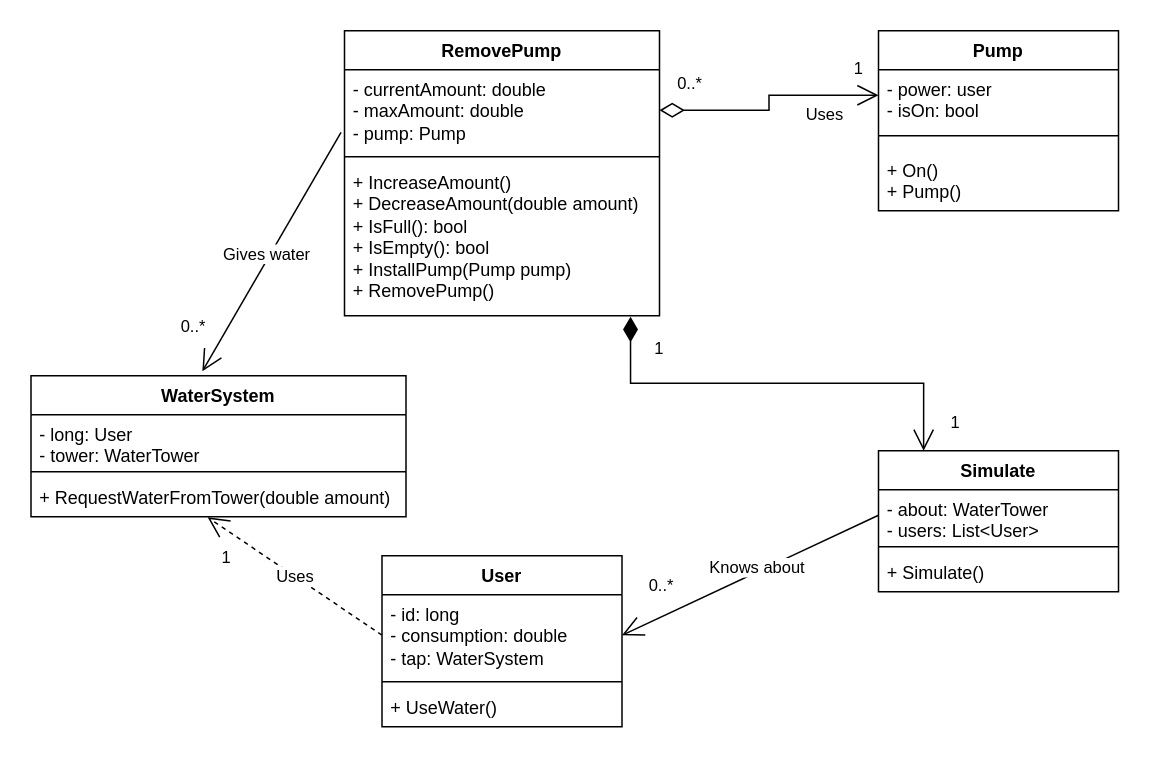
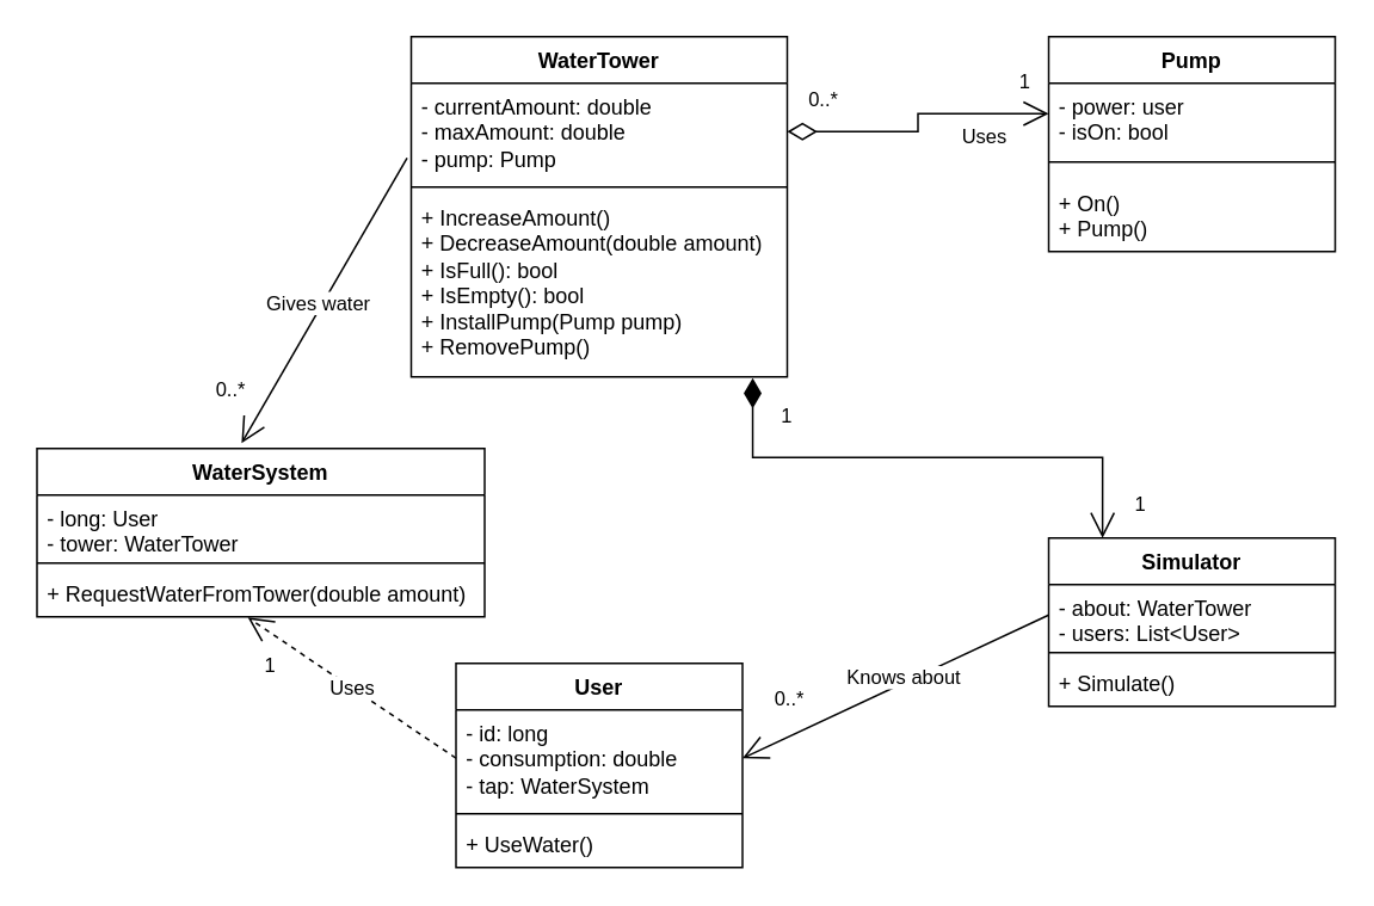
- <mxCell id="2" value="RemovePump" style="swimlane;fontStyle=1;align=center;verticalAlign=top;childLayout=stackLayout;horizontal=1;startSize=26;horizontalStack=0;resizeParent=1;resizeParentMax=0;resizeLast=0;collapsible=1;marginBottom=0;whiteSpace=wrap;html=1;" parent="1" vertex="1"><mxGeometry x="229" y="20" width="210" height="190" as="geometry" /></mxCell>
+ <mxCell id="2" value="WaterTower" style="swimlane;fontStyle=1;align=center;verticalAlign=top;childLayout=stackLayout;horizontal=1;startSize=26;horizontalStack=0;resizeParent=1;resizeParentMax=0;resizeLast=0;collapsible=1;marginBottom=0;whiteSpace=wrap;html=1;" parent="1" vertex="1"><mxGeometry x="229" y="20" width="210" height="190" as="geometry" /></mxCell>
- <mxCell id="14" value="Simulate" style="swimlane;fontStyle=1;align=center;verticalAlign=top;childLayout=stackLayout;horizontal=1;startSize=26;horizontalStack=0;resizeParent=1;resizeParentMax=0;resizeLast=0;collapsible=1;marginBottom=0;whiteSpace=wrap;html=1;" parent="1" vertex="1"><mxGeometry x="585" y="300" width="160" height="94" as="geometry" /></mxCell>
+ <mxCell id="14" value="Simulator" style="swimlane;fontStyle=1;align=center;verticalAlign=top;childLayout=stackLayout;horizontal=1;startSize=26;horizontalStack=0;resizeParent=1;resizeParentMax=0;resizeLast=0;collapsible=1;marginBottom=0;whiteSpace=wrap;html=1;" parent="1" vertex="1"><mxGeometry x="585" y="300" width="160" height="94" as="geometry" /></mxCell>
